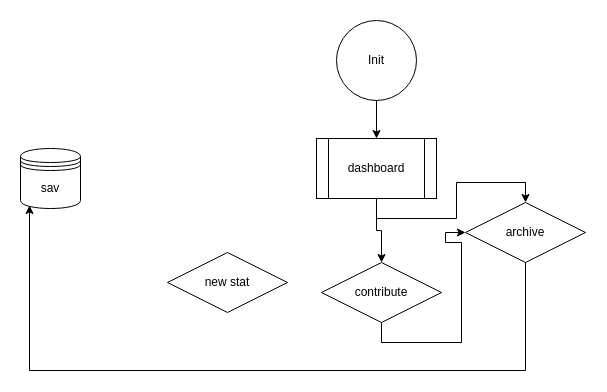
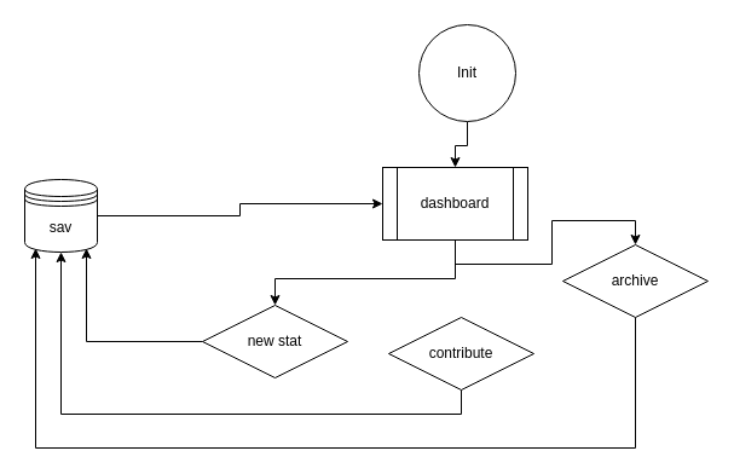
- <mxCell id="3" value="Init" style="ellipse;whiteSpace=wrap;html=1;aspect=fixed;" vertex="1" parent="1"><mxGeometry x="336" y="20" width="80" height="80" as="geometry" /></mxCell>
+ <mxCell id="3" value="Init" style="ellipse;whiteSpace=wrap;html=1;aspect=fixed;" vertex="1" parent="1"><mxGeometry x="346" y="20" width="80" height="80" as="geometry" /></mxCell>
+ <mxCell id="9" style="edgeStyle=orthogonalEdgeStyle;rounded=0;orthogonalLoop=1;jettySize=auto;html=1;entryX=0;entryY=0.5;entryDx=0;entryDy=0;" edge="1" parent="1" source="10" target="7"><mxGeometry relative="1" as="geometry" /></mxCell>
+ <mxCell id="5" style="edgeStyle=orthogonalEdgeStyle;rounded=0;orthogonalLoop=1;jettySize=auto;html=1;entryX=0.5;entryY=0;entryDx=0;entryDy=0;" edge="1" parent="1" source="7" target="8"><mxGeometry relative="1" as="geometry"><Array as="points"><mxPoint x="376" y="230" /><mxPoint x="227" y="230" /></Array></mxGeometry></mxCell>
- <mxCell id="4" style="edgeStyle=orthogonalEdgeStyle;rounded=0;orthogonalLoop=1;jettySize=auto;html=1;entryX=0.5;entryY=0;entryDx=0;entryDy=0;" edge="1" parent="1" source="7" target="12"><mxGeometry relative="1" as="geometry" /></mxCell>
+ <mxCell id="14" style="edgeStyle=orthogonalEdgeStyle;rounded=0;orthogonalLoop=1;jettySize=auto;html=1;exitX=0;exitY=0.5;exitDx=0;exitDy=0;entryX=0.85;entryY=0.95;entryDx=0;entryDy=0;entryPerimeter=0;" edge="1" parent="1" source="8" target="10"><mxGeometry relative="1" as="geometry" /></mxCell>
- <mxCell id="11" style="edgeStyle=orthogonalEdgeStyle;rounded=0;orthogonalLoop=1;jettySize=auto;html=1;exitX=0.5;exitY=1;exitDx=0;exitDy=0;" edge="1" parent="1" source="12" target="13"><mxGeometry relative="1" as="geometry" /></mxCell>
+ <mxCell id="11" style="edgeStyle=orthogonalEdgeStyle;rounded=0;orthogonalLoop=1;jettySize=auto;html=1;exitX=0.5;exitY=1;exitDx=0;exitDy=0;entryX=0.5;entryY=1;entryDx=0;entryDy=0;" edge="1" parent="1" source="12" target="10"><mxGeometry relative="1" as="geometry" /></mxCell>
